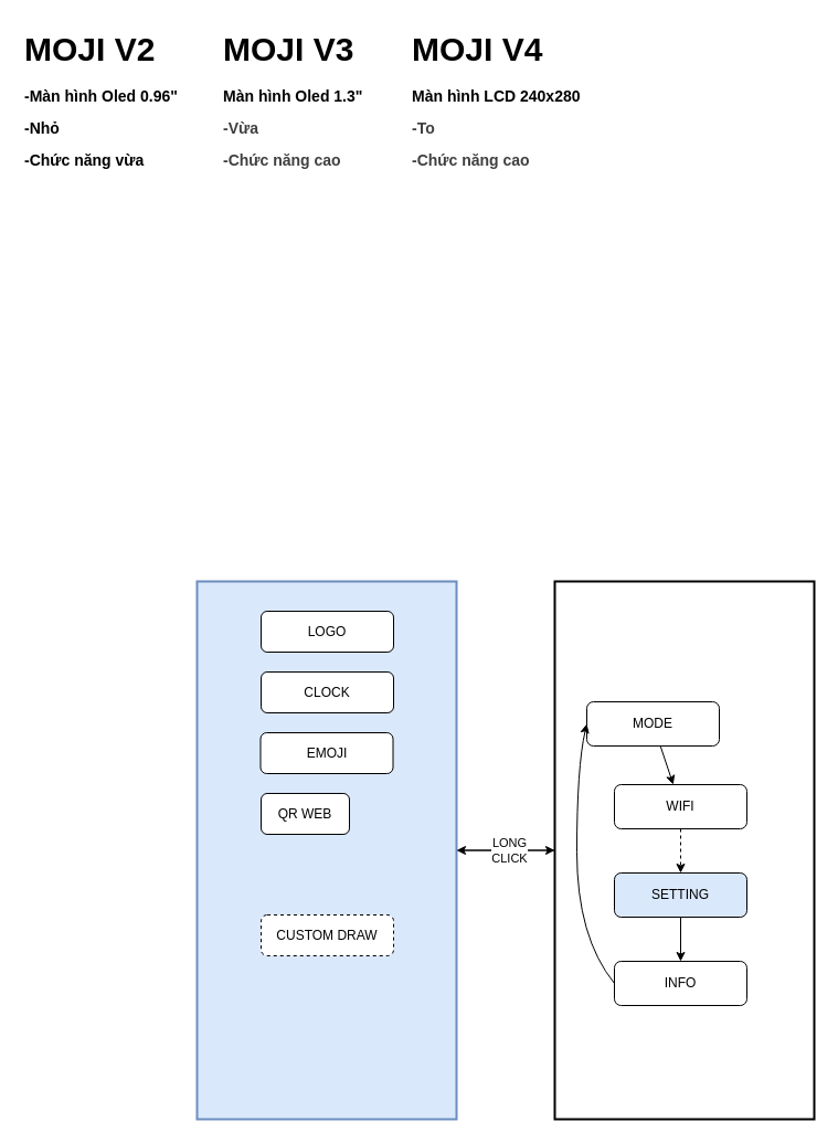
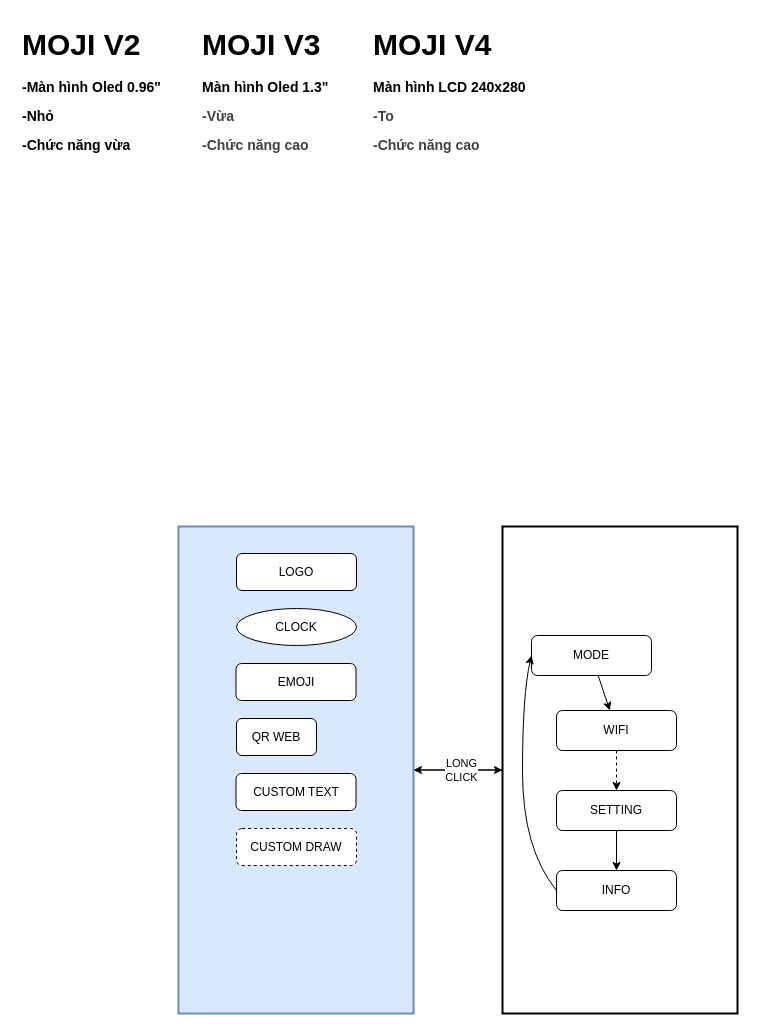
- <mxCell id="20" value="CLOCK" style="rounded=1;whiteSpace=wrap;html=1;" vertex="1" parent="1"><mxGeometry x="236" y="608" width="120" height="37" as="geometry" /></mxCell>
+ <mxCell id="20" value="CLOCK" style="ellipse;whiteSpace=wrap;html=1;" vertex="1" parent="1"><mxGeometry x="236" y="608" width="120" height="37" as="geometry" /></mxCell>
+ <mxCell id="24" value="CUSTOM TEXT" style="rounded=1;whiteSpace=wrap;html=1;" vertex="1" parent="1"><mxGeometry x="235.5" y="773" width="120" height="37" as="geometry" /></mxCell>
- <mxCell id="7" value="SETTING" style="rounded=1;whiteSpace=wrap;html=1;fillColor=#dae8fc;" parent="1" vertex="1"><mxGeometry x="556" y="790" width="120" height="40" as="geometry" /></mxCell>
+ <mxCell id="7" value="SETTING" style="rounded=1;whiteSpace=wrap;html=1;" parent="1" vertex="1"><mxGeometry x="556" y="790" width="120" height="40" as="geometry" /></mxCell>
